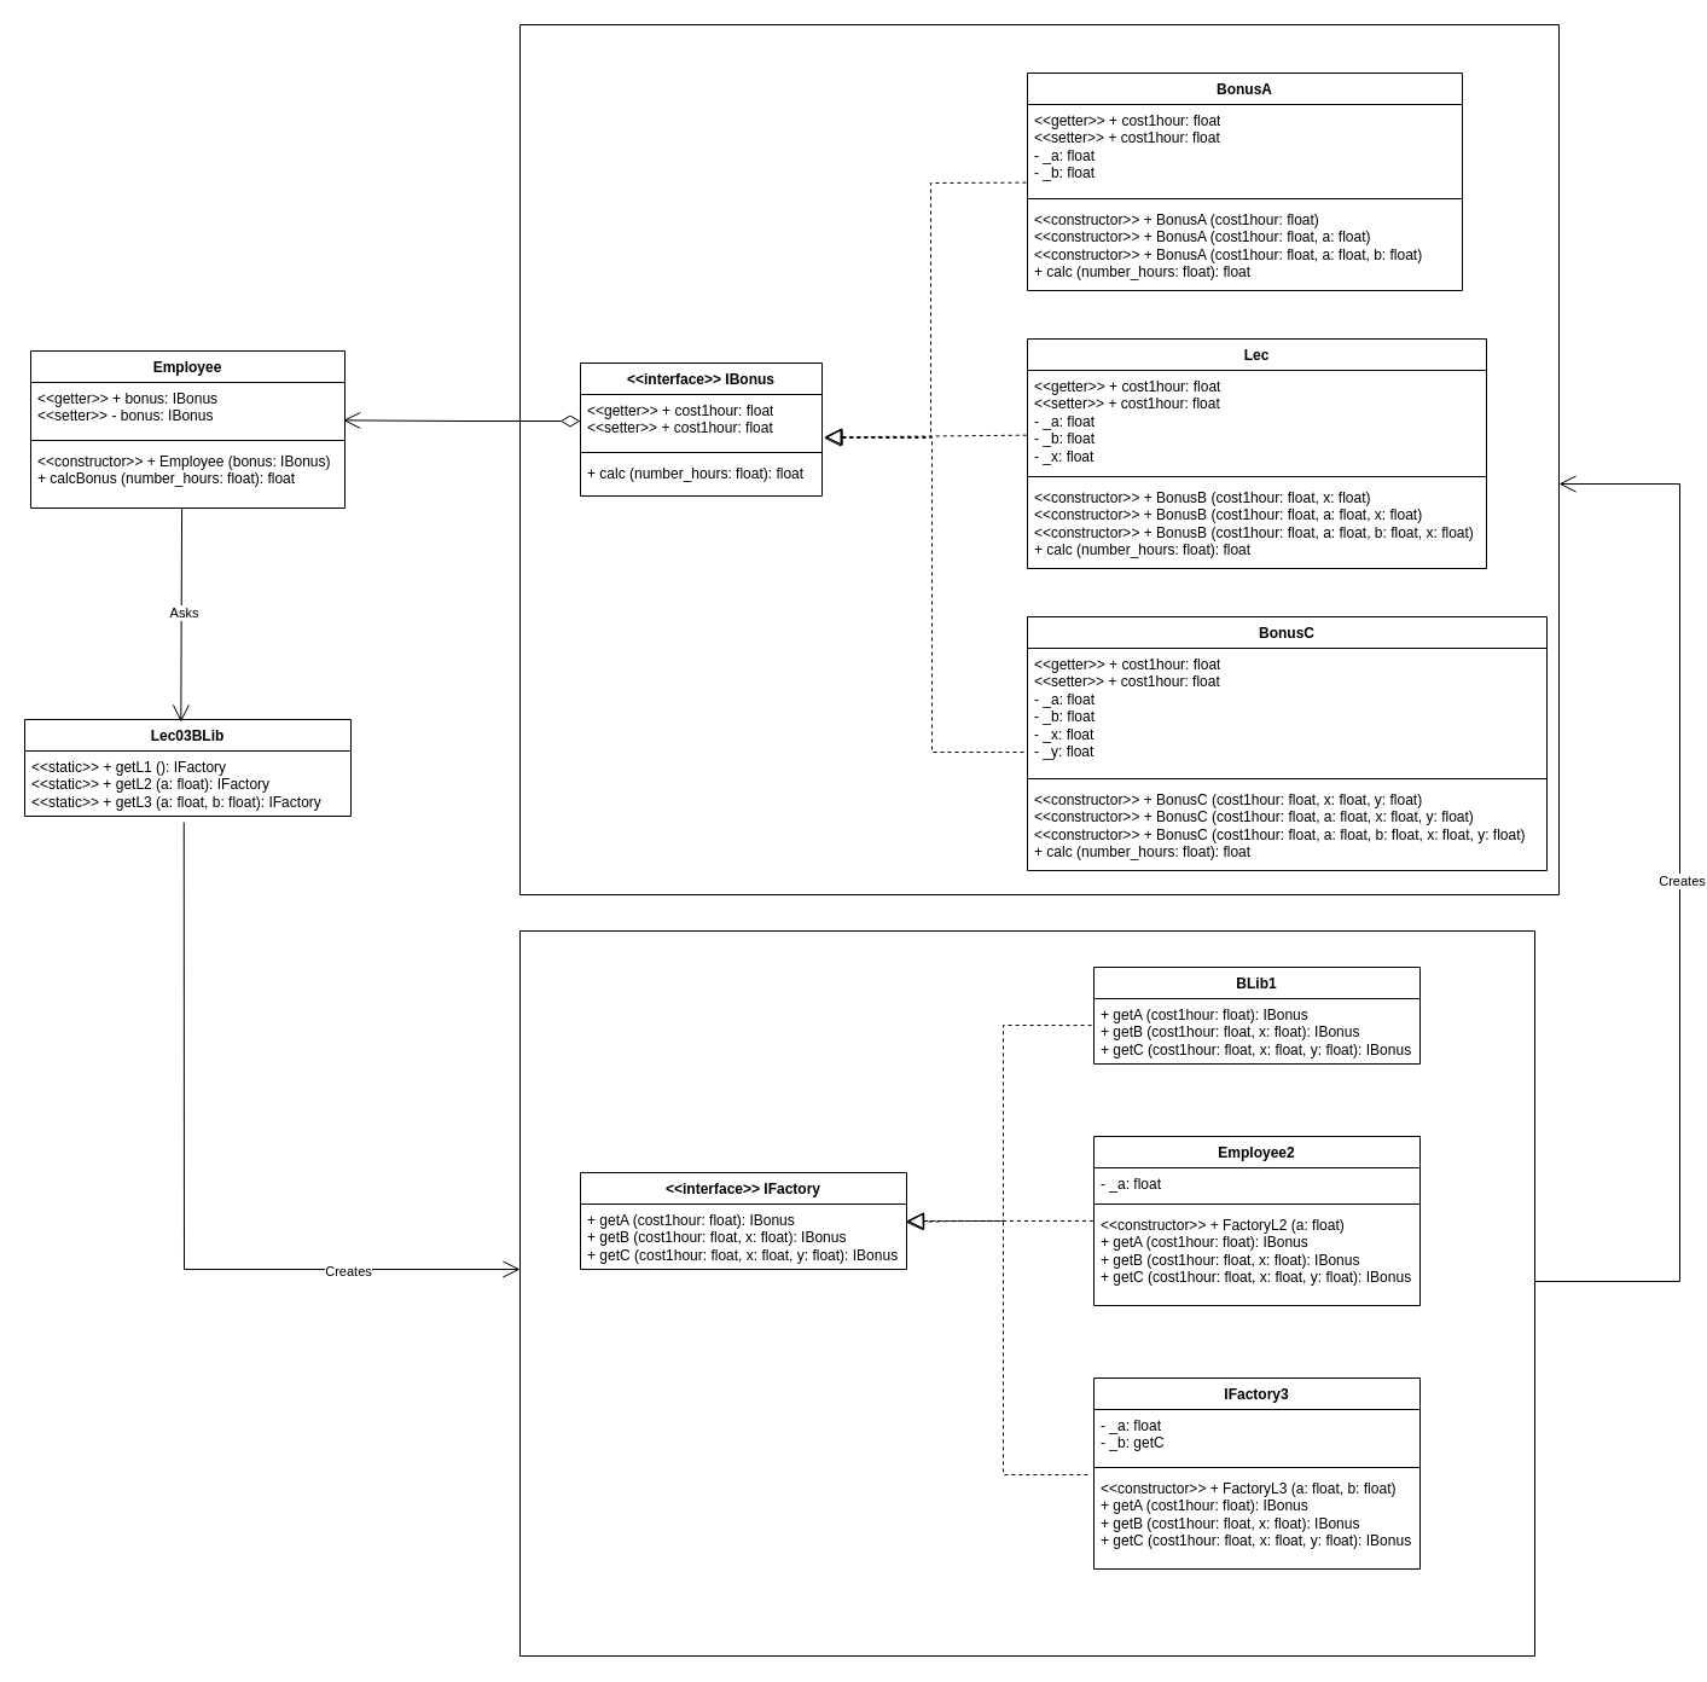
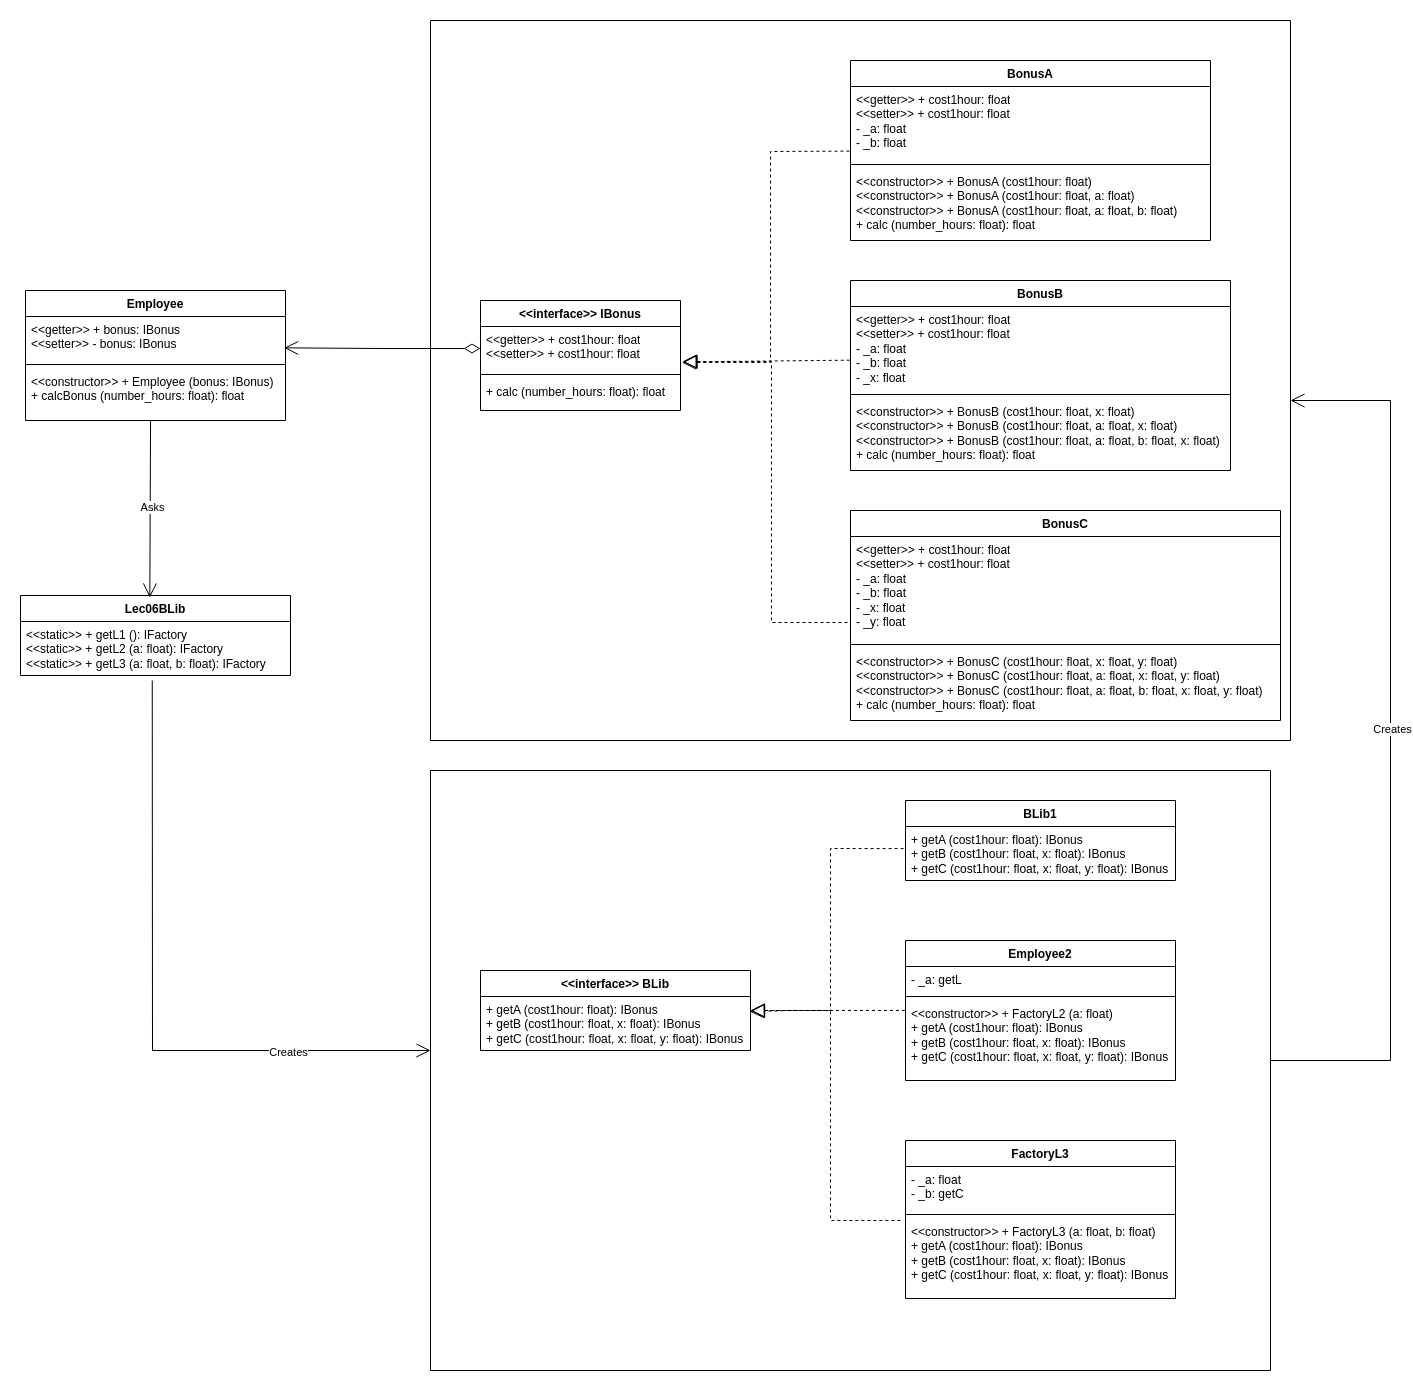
- <mxCell id="10" value="Lec" style="swimlane;fontStyle=1;align=center;verticalAlign=top;childLayout=stackLayout;horizontal=1;startSize=26;horizontalStack=0;resizeParent=1;resizeParentMax=0;resizeLast=0;collapsible=1;marginBottom=0;whiteSpace=wrap;html=1;" vertex="1" parent="1"><mxGeometry x="850" y="280" width="380" height="190" as="geometry" /></mxCell>
+ <mxCell id="10" value="BonusB" style="swimlane;fontStyle=1;align=center;verticalAlign=top;childLayout=stackLayout;horizontal=1;startSize=26;horizontalStack=0;resizeParent=1;resizeParentMax=0;resizeLast=0;collapsible=1;marginBottom=0;whiteSpace=wrap;html=1;" vertex="1" parent="1"><mxGeometry x="850" y="280" width="380" height="190" as="geometry" /></mxCell>
- <mxCell id="31" value="Lec03BLib" style="swimlane;fontStyle=1;align=center;verticalAlign=top;childLayout=stackLayout;horizontal=1;startSize=26;horizontalStack=0;resizeParent=1;resizeParentMax=0;resizeLast=0;collapsible=1;marginBottom=0;whiteSpace=wrap;html=1;" vertex="1" parent="1"><mxGeometry x="20" y="595" width="270" height="80" as="geometry" /></mxCell>
+ <mxCell id="31" value="Lec06BLib" style="swimlane;fontStyle=1;align=center;verticalAlign=top;childLayout=stackLayout;horizontal=1;startSize=26;horizontalStack=0;resizeParent=1;resizeParentMax=0;resizeLast=0;collapsible=1;marginBottom=0;whiteSpace=wrap;html=1;" vertex="1" parent="1"><mxGeometry x="20" y="595" width="270" height="80" as="geometry" /></mxCell>
- <mxCell id="24" value="- _a: float" style="text;strokeColor=none;fillColor=none;align=left;verticalAlign=top;spacingLeft=4;spacingRight=4;overflow=hidden;rotatable=0;points=[[0,0.5],[1,0.5]];portConstraint=eastwest;whiteSpace=wrap;html=1;" vertex="1" parent="23"><mxGeometry y="26" width="270" height="26" as="geometry" /></mxCell>
+ <mxCell id="24" value="- _a: getL" style="text;strokeColor=none;fillColor=none;align=left;verticalAlign=top;spacingLeft=4;spacingRight=4;overflow=hidden;rotatable=0;points=[[0,0.5],[1,0.5]];portConstraint=eastwest;whiteSpace=wrap;html=1;" vertex="1" parent="23"><mxGeometry y="26" width="270" height="26" as="geometry" /></mxCell>
- <mxCell id="19" value="&amp;lt;&amp;lt;interface&amp;gt;&amp;gt; IFactory" style="swimlane;fontStyle=1;align=center;verticalAlign=top;childLayout=stackLayout;horizontal=1;startSize=26;horizontalStack=0;resizeParent=1;resizeParentMax=0;resizeLast=0;collapsible=1;marginBottom=0;whiteSpace=wrap;html=1;" vertex="1" parent="1"><mxGeometry x="480" y="970" width="270" height="80" as="geometry" /></mxCell>
+ <mxCell id="19" value="&amp;lt;&amp;lt;interface&amp;gt;&amp;gt; BLib" style="swimlane;fontStyle=1;align=center;verticalAlign=top;childLayout=stackLayout;horizontal=1;startSize=26;horizontalStack=0;resizeParent=1;resizeParentMax=0;resizeLast=0;collapsible=1;marginBottom=0;whiteSpace=wrap;html=1;" vertex="1" parent="1"><mxGeometry x="480" y="970" width="270" height="80" as="geometry" /></mxCell>
- <mxCell id="27" value="IFactory3" style="swimlane;fontStyle=1;align=center;verticalAlign=top;childLayout=stackLayout;horizontal=1;startSize=26;horizontalStack=0;resizeParent=1;resizeParentMax=0;resizeLast=0;collapsible=1;marginBottom=0;whiteSpace=wrap;html=1;" vertex="1" parent="1"><mxGeometry x="905" y="1140" width="270" height="158" as="geometry" /></mxCell>
+ <mxCell id="27" value="FactoryL3" style="swimlane;fontStyle=1;align=center;verticalAlign=top;childLayout=stackLayout;horizontal=1;startSize=26;horizontalStack=0;resizeParent=1;resizeParentMax=0;resizeLast=0;collapsible=1;marginBottom=0;whiteSpace=wrap;html=1;" vertex="1" parent="1"><mxGeometry x="905" y="1140" width="270" height="158" as="geometry" /></mxCell>
